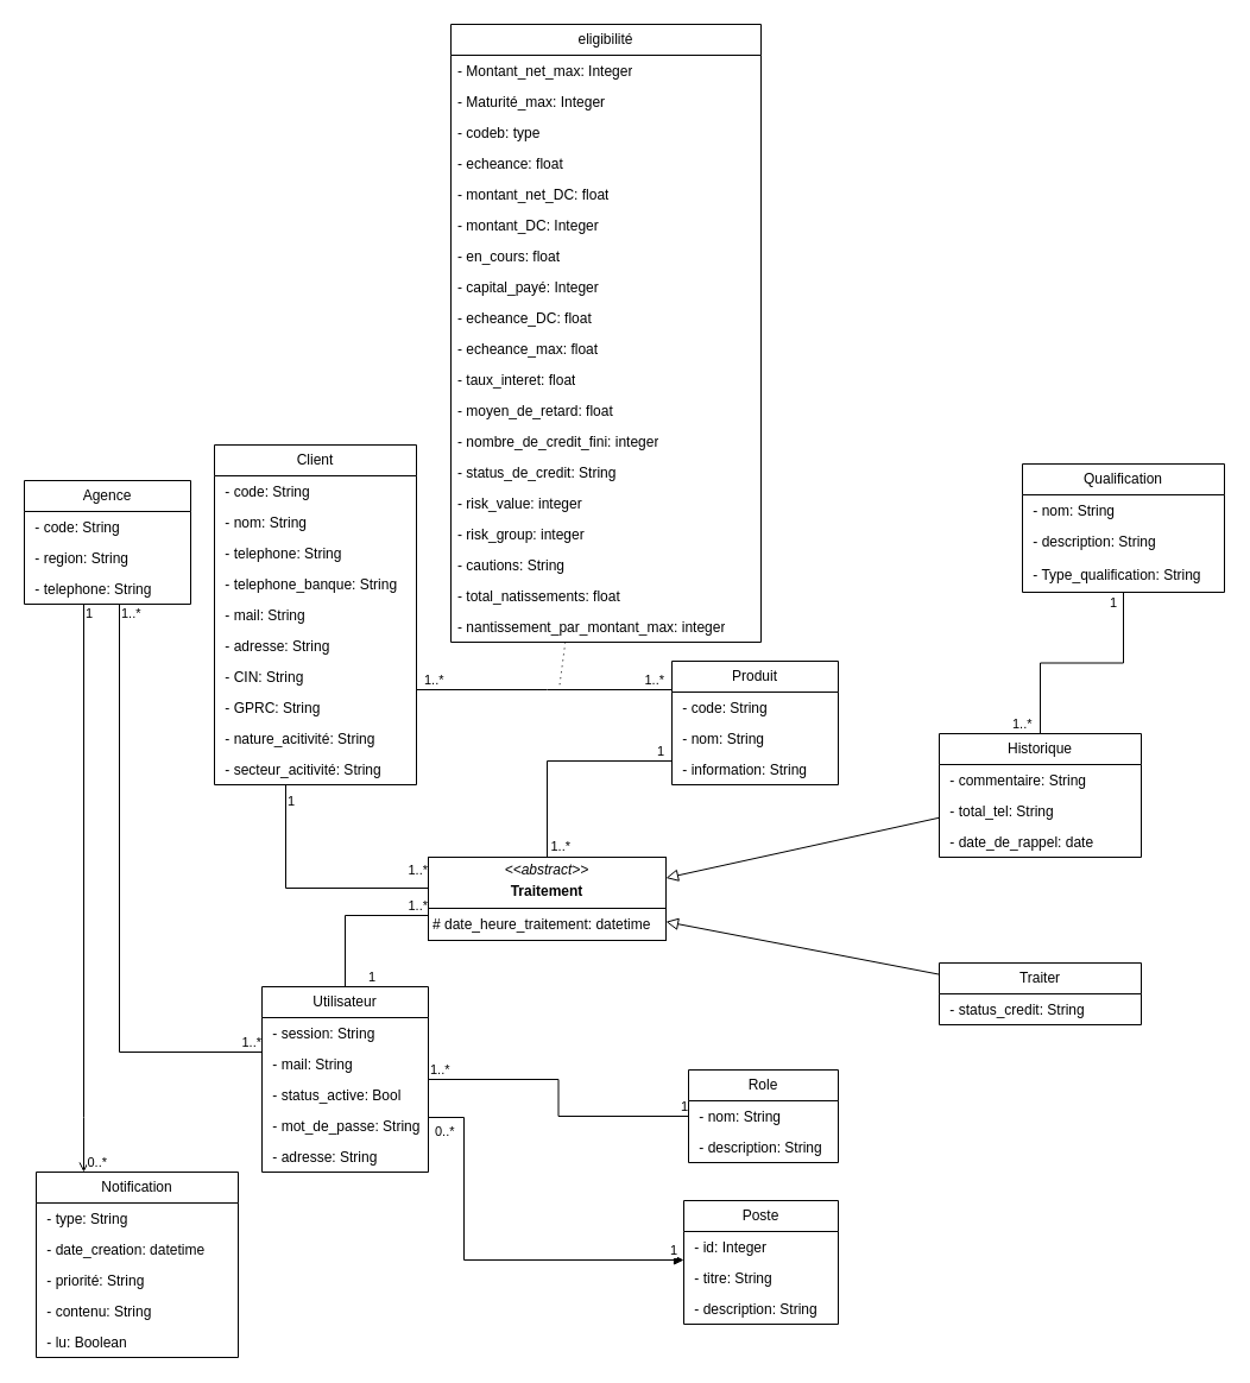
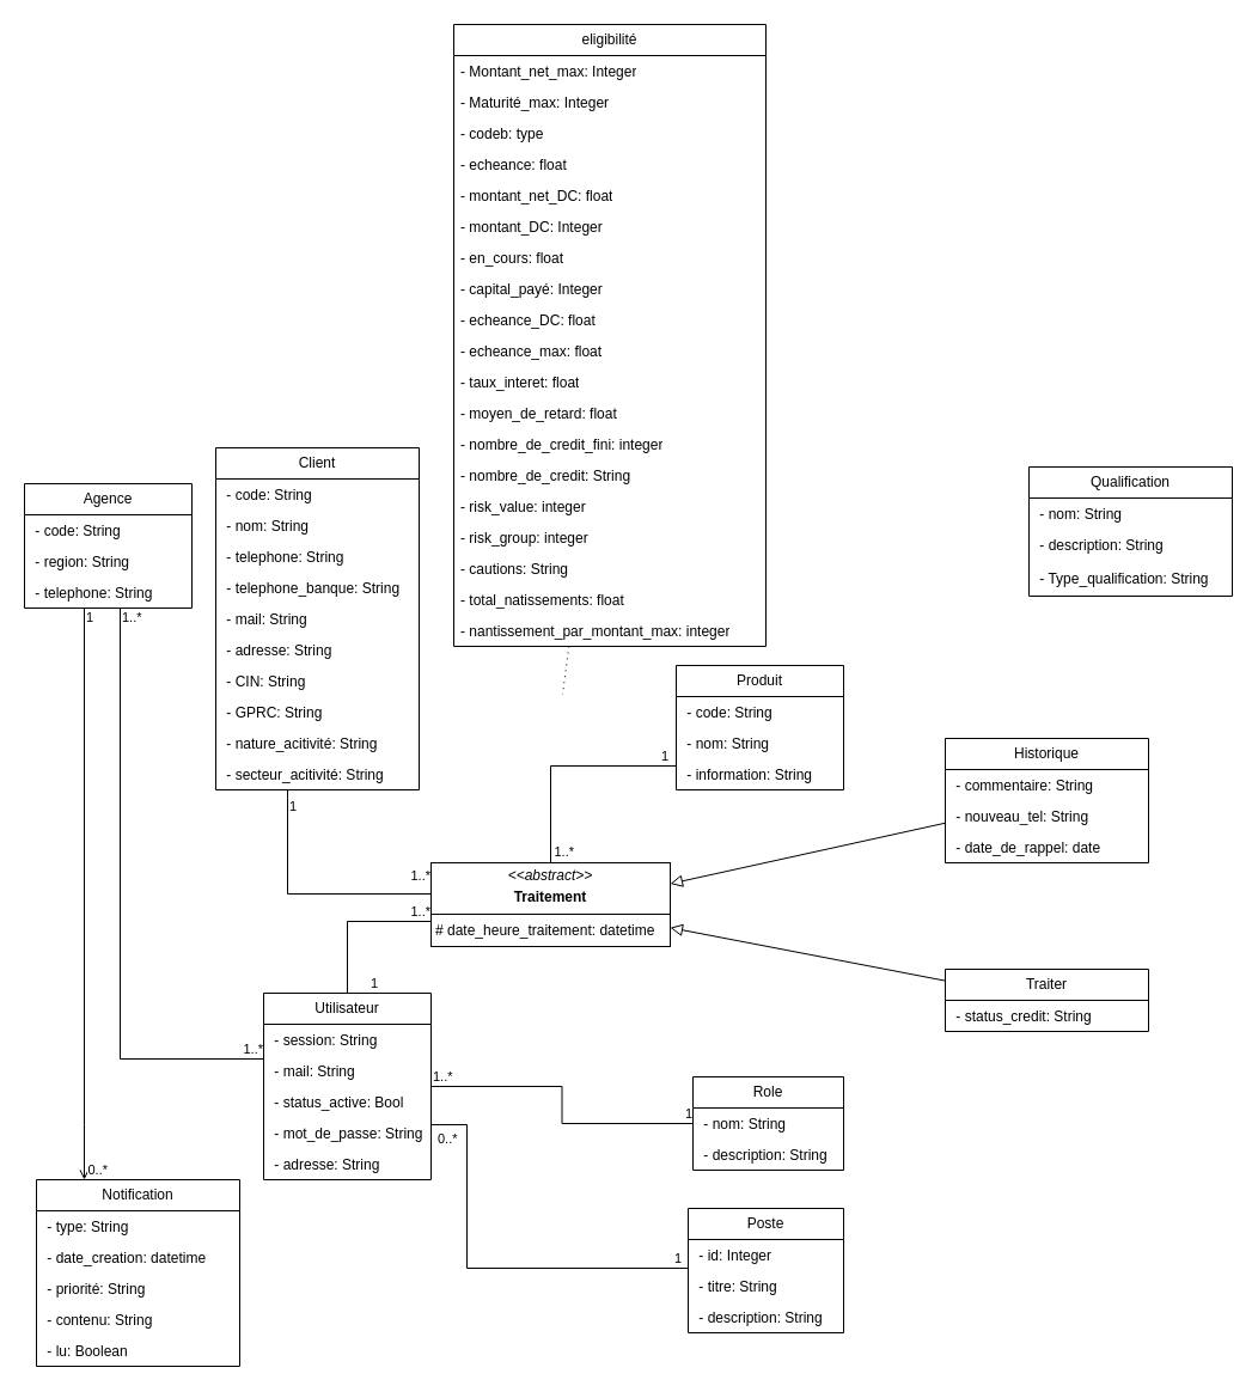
- <mxCell id="60" value="- status_de_credit: String" style="text;strokeColor=none;fillColor=none;align=left;verticalAlign=top;spacingLeft=4;spacingRight=4;overflow=hidden;rotatable=0;points=[[0,0.5],[1,0.5]];portConstraint=eastwest;whiteSpace=wrap;html=1;" vertex="1" parent="46"><mxGeometry y="364" width="261" height="26" as="geometry" /></mxCell>
+ <mxCell id="60" value="- nombre_de_credit: String" style="text;strokeColor=none;fillColor=none;align=left;verticalAlign=top;spacingLeft=4;spacingRight=4;overflow=hidden;rotatable=0;points=[[0,0.5],[1,0.5]];portConstraint=eastwest;whiteSpace=wrap;html=1;" vertex="1" parent="46"><mxGeometry y="364" width="261" height="26" as="geometry" /></mxCell>
- <mxCell id="84" value="" style="endArrow=none;html=1;edgeStyle=orthogonalEdgeStyle;rounded=0;exitX=0.5;exitY=0;exitDx=0;exitDy=0;" parent="1" source="74" target="80" edge="1"><mxGeometry relative="1" as="geometry"><mxPoint x="710" y="560" as="sourcePoint" /><mxPoint x="846" y="560" as="targetPoint" /></mxGeometry></mxCell>
- <mxCell id="85" value="1..*" style="edgeLabel;resizable=0;html=1;align=left;verticalAlign=bottom;" parent="84" connectable="0" vertex="1"><mxGeometry x="-1" relative="1" as="geometry"><mxPoint x="-25" as="offset" /></mxGeometry></mxCell>
- <mxCell id="86" value="1" style="edgeLabel;resizable=0;html=1;align=right;verticalAlign=bottom;" parent="84" connectable="0" vertex="1"><mxGeometry x="1" relative="1" as="geometry"><mxPoint x="-5" y="17" as="offset" /></mxGeometry></mxCell>
- <mxCell id="43" value="" style="endArrow=none;html=1;edgeStyle=orthogonalEdgeStyle;rounded=0;" parent="1" source="2" target="13" edge="1"><mxGeometry relative="1" as="geometry"><mxPoint x="420" y="610" as="sourcePoint" /><mxPoint x="580" y="610" as="targetPoint" /><Array as="points"><mxPoint x="460" y="580" /><mxPoint x="460" y="580" /></Array></mxGeometry></mxCell>
- <mxCell id="44" value="1..*" style="edgeLabel;resizable=0;html=1;align=left;verticalAlign=bottom;" parent="43" connectable="0" vertex="1"><mxGeometry x="-1" relative="1" as="geometry"><mxPoint x="5" as="offset" /></mxGeometry></mxCell>
- <mxCell id="45" value="1..*" style="edgeLabel;resizable=0;html=1;align=right;verticalAlign=bottom;" parent="43" connectable="0" vertex="1"><mxGeometry x="1" relative="1" as="geometry"><mxPoint x="-6" as="offset" /></mxGeometry></mxCell>
- <mxCell id="76" value="&amp;nbsp;- total_tel: String" style="text;strokeColor=none;fillColor=none;align=left;verticalAlign=top;spacingLeft=4;spacingRight=4;overflow=hidden;rotatable=0;points=[[0,0.5],[1,0.5]];portConstraint=eastwest;whiteSpace=wrap;html=1;" parent="74" vertex="1"><mxGeometry y="52" width="170" height="26" as="geometry" /></mxCell>
+ <mxCell id="76" value="&amp;nbsp;- nouveau_tel: String" style="text;strokeColor=none;fillColor=none;align=left;verticalAlign=top;spacingLeft=4;spacingRight=4;overflow=hidden;rotatable=0;points=[[0,0.5],[1,0.5]];portConstraint=eastwest;whiteSpace=wrap;html=1;" parent="74" vertex="1"><mxGeometry y="52" width="170" height="26" as="geometry" /></mxCell>
- <mxCell id="37" value="" style="endArrow=block;html=1;edgeStyle=orthogonalEdgeStyle;rounded=0;" parent="1" source="21" target="27" edge="1"><mxGeometry relative="1" as="geometry"><mxPoint x="380" y="1030" as="sourcePoint" /><mxPoint x="540" y="1030" as="targetPoint" /><Array as="points"><mxPoint x="390" y="940" /><mxPoint x="390" y="1060" /></Array></mxGeometry></mxCell>
+ <mxCell id="37" value="" style="endArrow=none;html=1;edgeStyle=orthogonalEdgeStyle;rounded=0;" parent="1" source="21" target="27" edge="1"><mxGeometry relative="1" as="geometry"><mxPoint x="380" y="1030" as="sourcePoint" /><mxPoint x="540" y="1030" as="targetPoint" /><Array as="points"><mxPoint x="390" y="940" /><mxPoint x="390" y="1060" /></Array></mxGeometry></mxCell>
